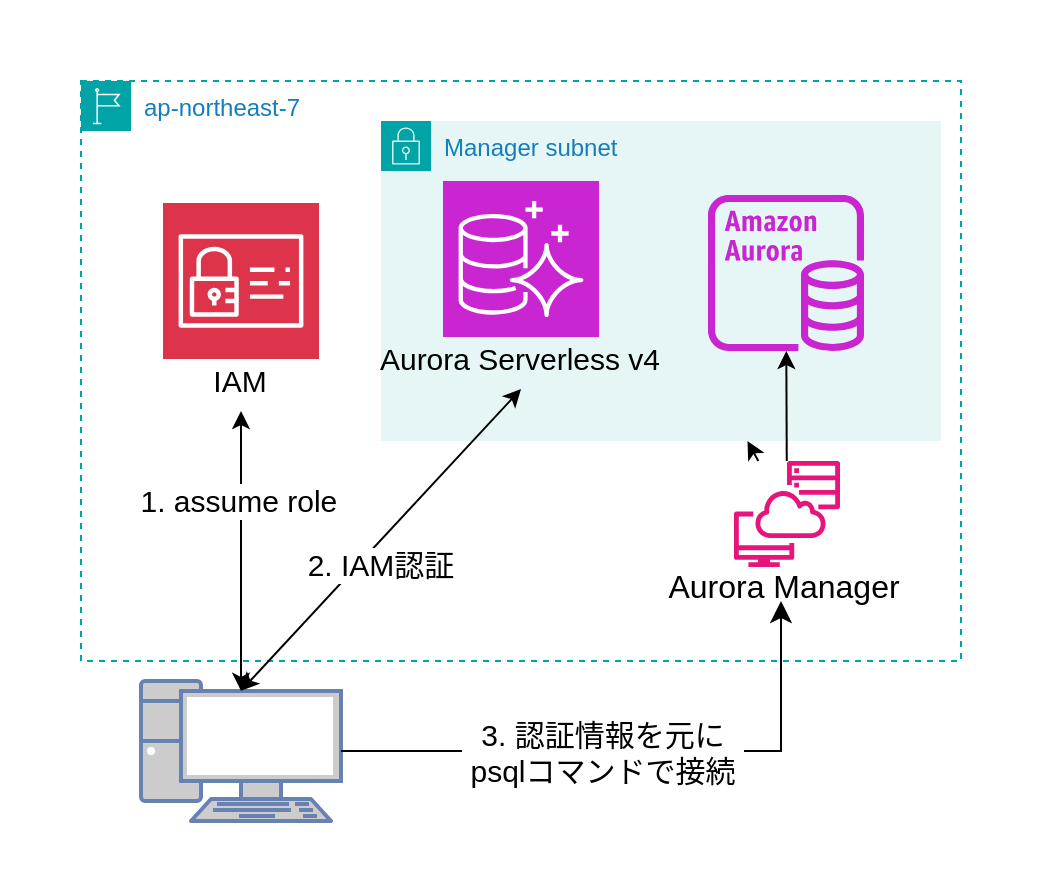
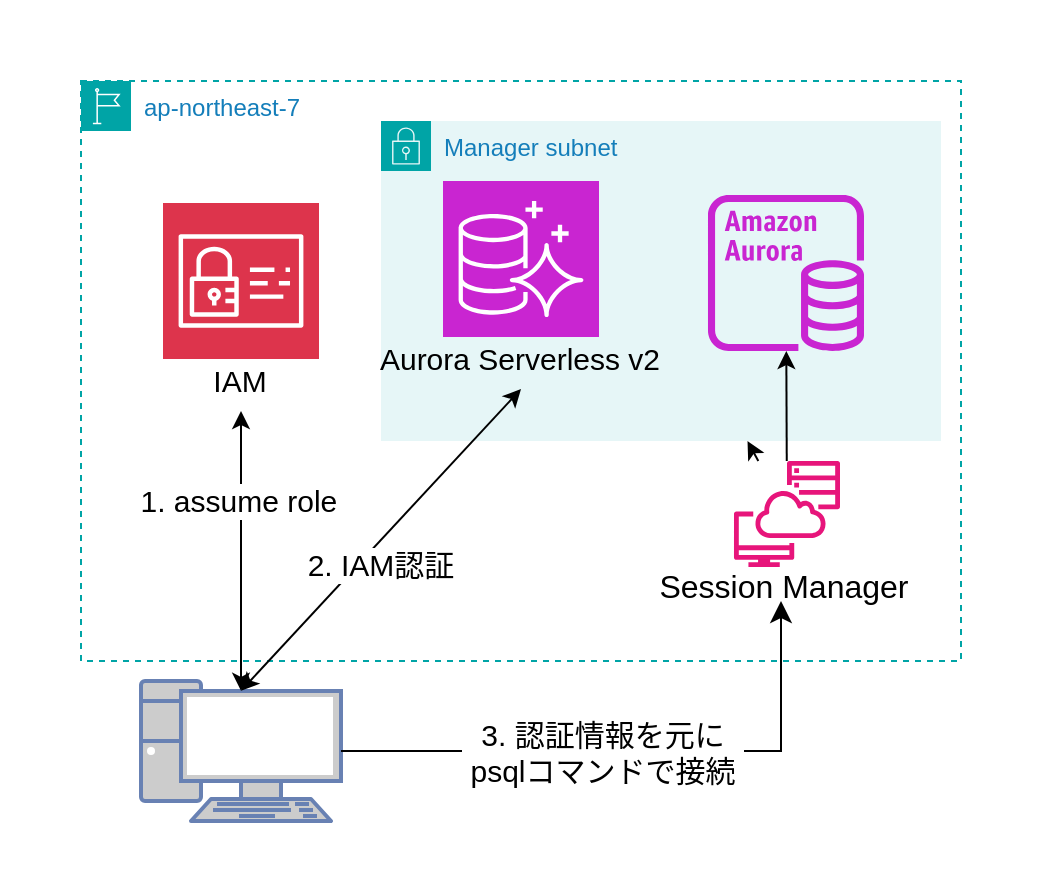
- <mxCell id="6" value="&lt;font style=&quot;font-size: 15px;&quot;&gt;Aurora Serverless v4&lt;/font&gt;" style="text;html=1;align=center;verticalAlign=middle;whiteSpace=wrap;rounded=0;" vertex="1" parent="4"><mxGeometry x="-15" y="74" width="150" height="30" as="geometry" /></mxCell>
+ <mxCell id="6" value="&lt;font style=&quot;font-size: 15px;&quot;&gt;Aurora Serverless v2&lt;/font&gt;" style="text;html=1;align=center;verticalAlign=middle;whiteSpace=wrap;rounded=0;" vertex="1" parent="4"><mxGeometry x="-15" y="74" width="150" height="30" as="geometry" /></mxCell>
- <mxCell id="13" value="&lt;font style=&quot;font-size: 16px;&quot;&gt;Aurora Manager&lt;/font&gt;" style="text;html=1;align=center;verticalAlign=middle;whiteSpace=wrap;rounded=0;" vertex="1" parent="11"><mxGeometry x="-21" y="53.01" width="140" height="20.39" as="geometry" /></mxCell>
+ <mxCell id="13" value="&lt;font style=&quot;font-size: 16px;&quot;&gt;Session Manager&lt;/font&gt;" style="text;html=1;align=center;verticalAlign=middle;whiteSpace=wrap;rounded=0;" vertex="1" parent="11"><mxGeometry x="-21" y="53.01" width="140" height="20.39" as="geometry" /></mxCell>
